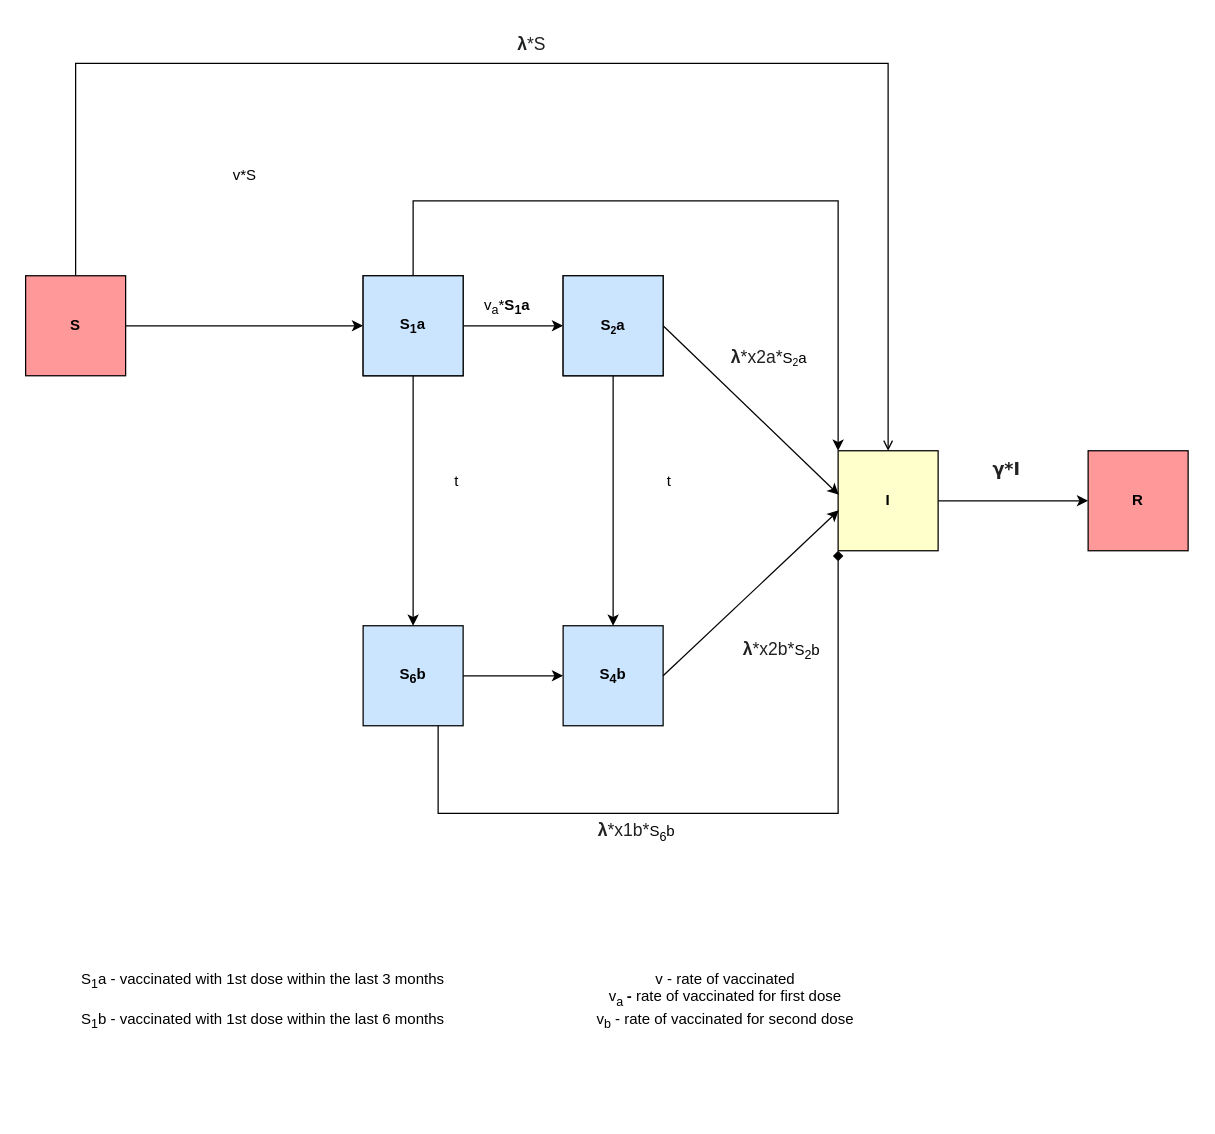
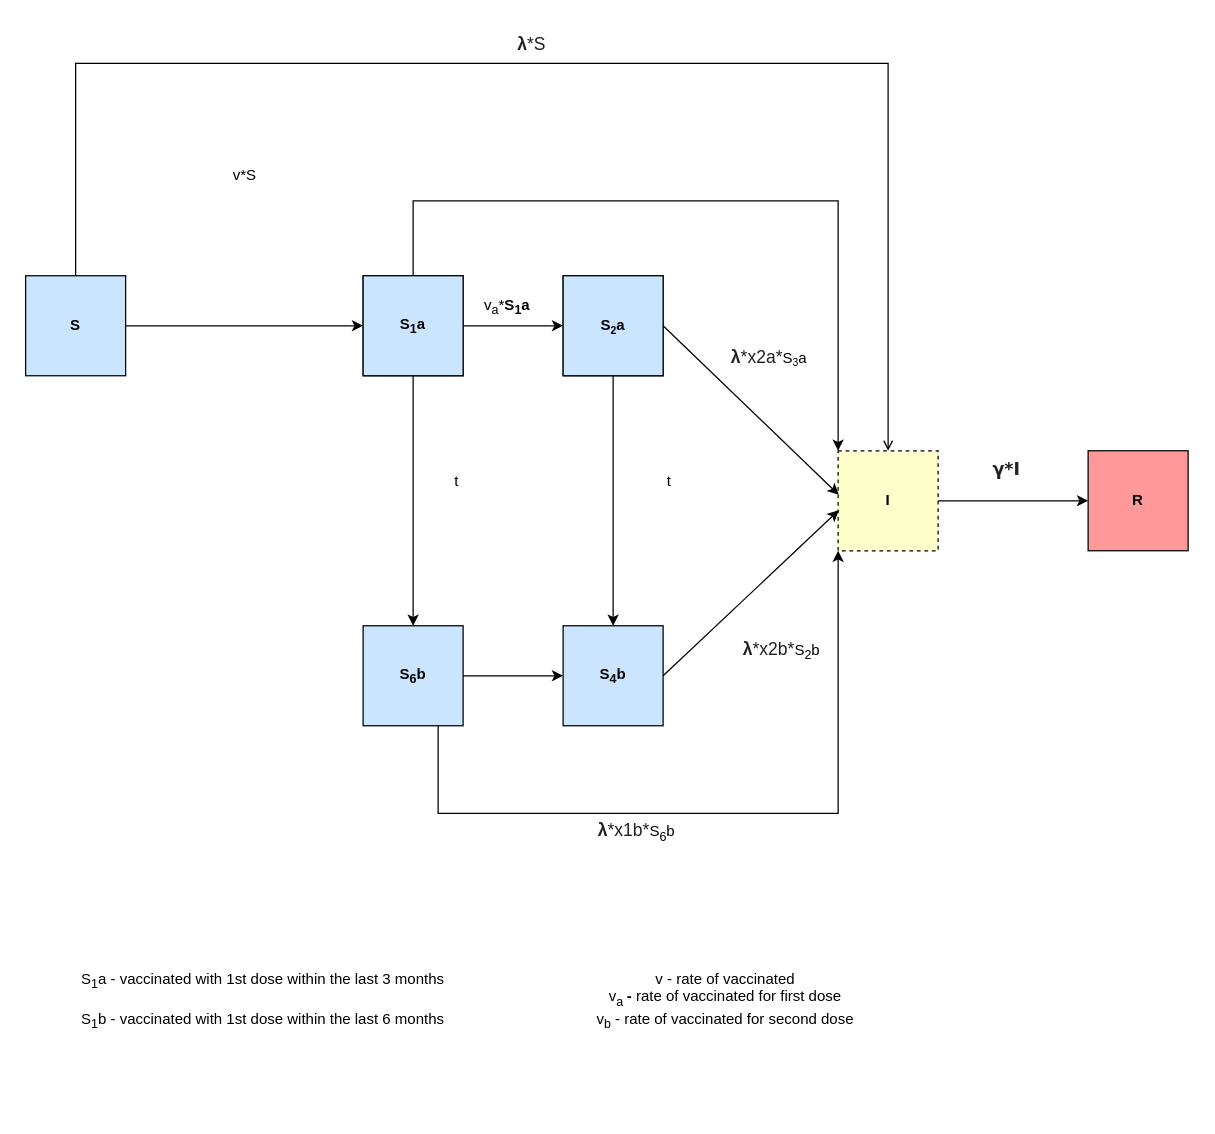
- <mxCell id="24" value="S" style="rounded=0;whiteSpace=wrap;html=1;direction=south;fillColor=#ff9999;fontStyle=1;" parent="1" vertex="1"><mxGeometry x="20" y="220" width="80" height="80" as="geometry" /></mxCell>
+ <mxCell id="24" value="S" style="rounded=0;whiteSpace=wrap;html=1;direction=south;fillColor=#CCE5FF;fontStyle=1" parent="1" vertex="1"><mxGeometry x="20" y="220" width="80" height="80" as="geometry" /></mxCell>
- <mxCell id="21" value="&lt;span style=&quot;color: rgb(32, 33, 34); font-family: sans-serif; font-size: 14px; text-align: start; background-color: rgb(255, 255, 255);&quot;&gt;&lt;span style=&quot;&quot; title=&quot;Greek-language text&quot;&gt;&lt;span style=&quot;&quot; lang=&quot;el&quot;&gt;&lt;b&gt;λ&lt;/b&gt;*x2a*&lt;/span&gt;&lt;/span&gt;&lt;/span&gt;S&lt;span style=&quot;font-size: 10px;&quot;&gt;&lt;sub&gt;2&lt;/sub&gt;&lt;/span&gt;a" style="text;html=1;strokeColor=none;fillColor=none;align=center;verticalAlign=middle;whiteSpace=wrap;rounded=0;" parent="1" vertex="1"><mxGeometry x="575" y="270" width="80" height="30" as="geometry" /></mxCell>
+ <mxCell id="21" value="&lt;span style=&quot;color: rgb(32, 33, 34); font-family: sans-serif; font-size: 14px; text-align: start; background-color: rgb(255, 255, 255);&quot;&gt;&lt;span style=&quot;&quot; title=&quot;Greek-language text&quot;&gt;&lt;span style=&quot;&quot; lang=&quot;el&quot;&gt;&lt;b&gt;λ&lt;/b&gt;*x2a*&lt;/span&gt;&lt;/span&gt;&lt;/span&gt;S&lt;span style=&quot;font-size: 10px;&quot;&gt;&lt;sub&gt;3&lt;/sub&gt;&lt;/span&gt;a" style="text;html=1;strokeColor=none;fillColor=none;align=center;verticalAlign=middle;whiteSpace=wrap;rounded=0;" parent="1" vertex="1"><mxGeometry x="575" y="270" width="80" height="30" as="geometry" /></mxCell>
- <mxCell id="15" value="I" style="rounded=0;whiteSpace=wrap;html=1;fontStyle=1;fillColor=#FFFFCC;" parent="1" vertex="1"><mxGeometry x="670" y="360" width="80" height="80" as="geometry" /></mxCell>
+ <mxCell id="15" value="I" style="rounded=0;whiteSpace=wrap;html=1;fontStyle=1;fillColor=#FFFFCC;dashed=1;" parent="1" vertex="1"><mxGeometry x="670" y="360" width="80" height="80" as="geometry" /></mxCell>
- <mxCell id="9" style="edgeStyle=elbowEdgeStyle;rounded=0;orthogonalLoop=1;jettySize=auto;html=1;exitX=0.75;exitY=1;exitDx=0;exitDy=0;entryX=0;entryY=1;entryDx=0;entryDy=0;endArrow=diamond;" parent="1" source="10" target="15" edge="1"><mxGeometry relative="1" as="geometry"><Array as="points"><mxPoint x="510" y="650" /></Array></mxGeometry></mxCell>
+ <mxCell id="9" style="edgeStyle=elbowEdgeStyle;rounded=0;orthogonalLoop=1;jettySize=auto;html=1;exitX=0.75;exitY=1;exitDx=0;exitDy=0;entryX=0;entryY=1;entryDx=0;entryDy=0;" parent="1" source="10" target="15" edge="1"><mxGeometry relative="1" as="geometry"><Array as="points"><mxPoint x="510" y="650" /></Array></mxGeometry></mxCell>
